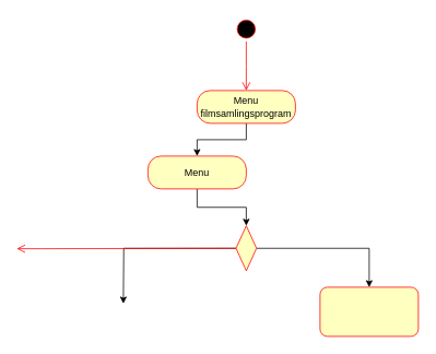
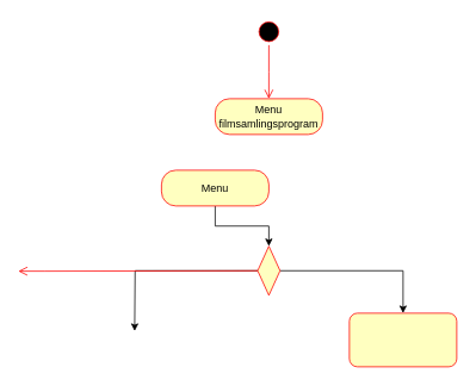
- <mxCell id="2" value="" style="edgeStyle=orthogonalEdgeStyle;rounded=0;orthogonalLoop=1;jettySize=auto;html=1;" edge="1" parent="1" source="3" target="5"><mxGeometry relative="1" as="geometry" /></mxCell>
